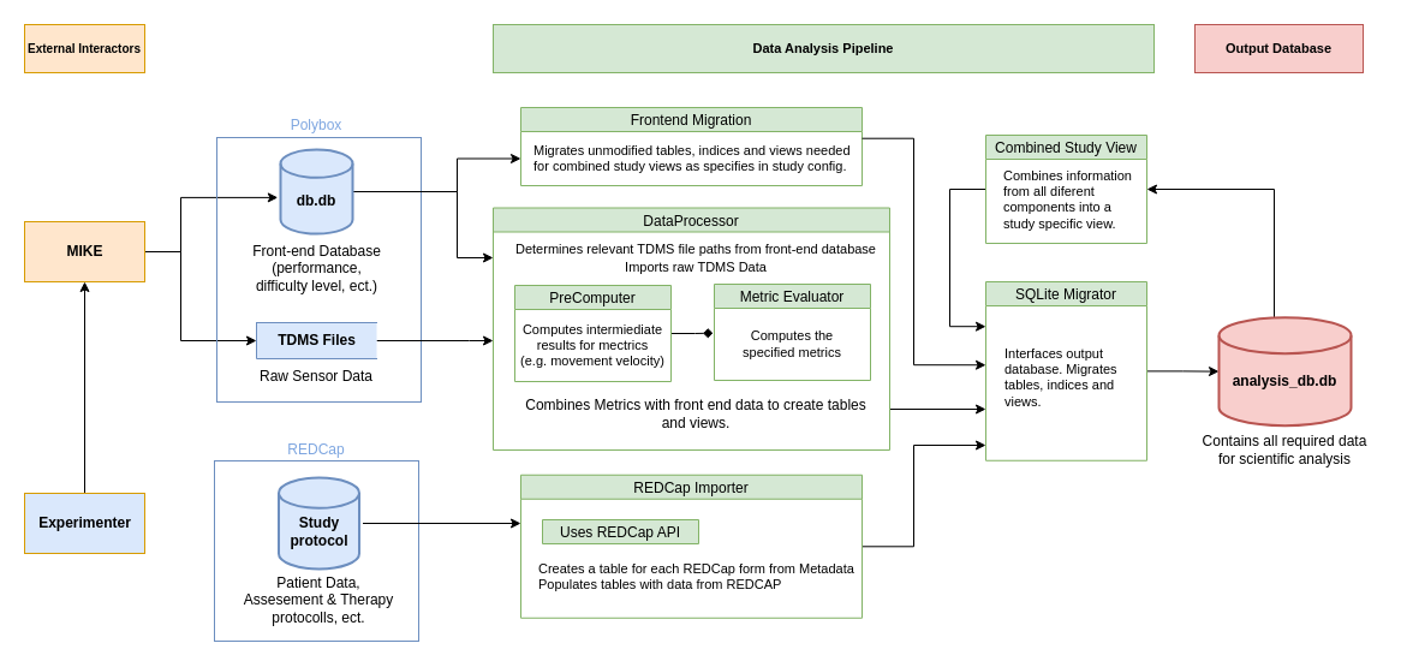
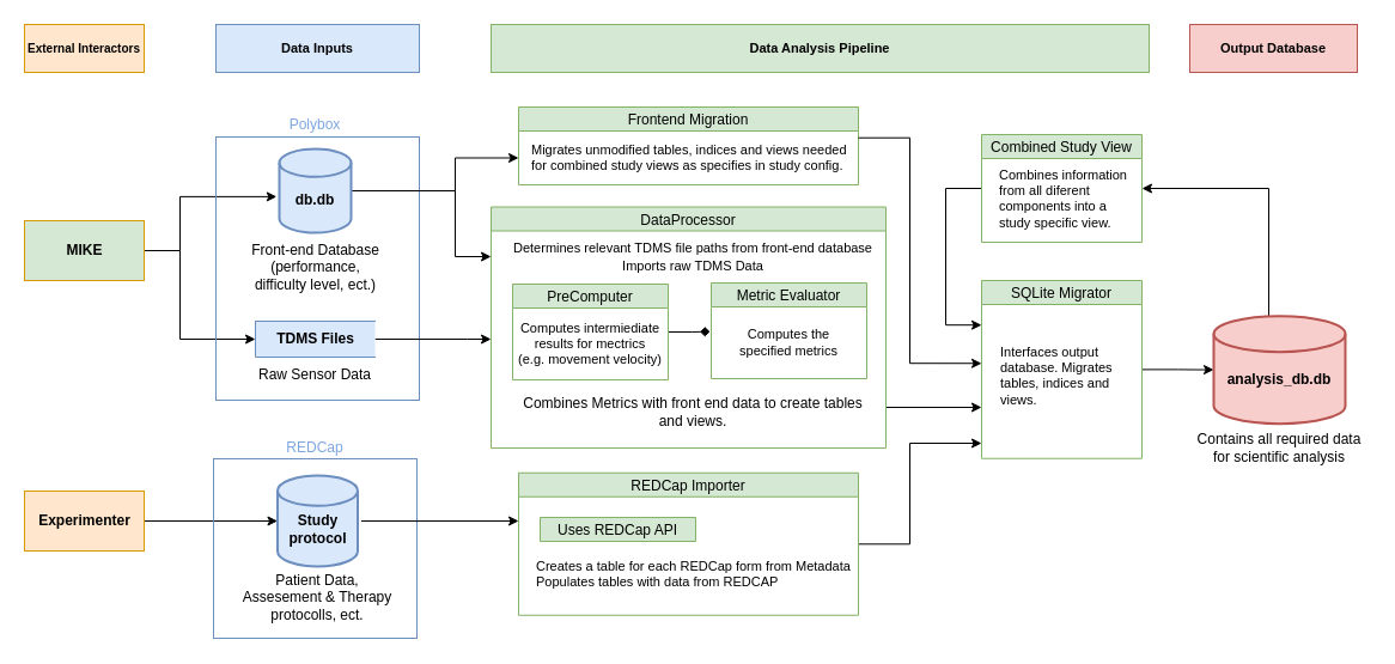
+ <mxCell id="41" value="&lt;b&gt;Data Inputs&lt;/b&gt;" style="text;html=1;strokeColor=#6c8ebf;fillColor=#dae8fc;align=center;verticalAlign=middle;whiteSpace=wrap;rounded=0;labelBackgroundColor=none;fontSize=11;" parent="1" vertex="1"><mxGeometry x="180" y="20" width="170" height="40" as="geometry" /></mxCell>
- <mxCell id="5" value="&lt;b&gt;MIKE&lt;/b&gt;" style="html=1;dashed=0;whitespace=wrap;fillColor=#ffe6cc;strokeColor=#d79b00;" parent="1" vertex="1"><mxGeometry x="20" y="184" width="100" height="50" as="geometry" /></mxCell>
+ <mxCell id="5" value="&lt;b&gt;MIKE&lt;/b&gt;" style="html=1;dashed=0;whitespace=wrap;fillColor=#d5e8d4;strokeColor=#d79b00;" parent="1" vertex="1"><mxGeometry x="20" y="184" width="100" height="50" as="geometry" /></mxCell>
- <mxCell id="13" style="edgeStyle=orthogonalEdgeStyle;rounded=0;orthogonalLoop=1;jettySize=auto;html=1;fontColor=#7EA6E0;" parent="1" source="14" target="5" edge="1"><mxGeometry relative="1" as="geometry" /></mxCell>
+ <mxCell id="13" style="edgeStyle=orthogonalEdgeStyle;rounded=0;orthogonalLoop=1;jettySize=auto;html=1;fontColor=#7EA6E0;" parent="1" source="14" target="17" edge="1"><mxGeometry relative="1" as="geometry" /></mxCell>
- <mxCell id="14" value="&lt;b&gt;Experimenter&lt;/b&gt;" style="html=1;dashed=0;whitespace=wrap;fillColor=#dae8fc;strokeColor=#d79b00;" parent="1" vertex="1"><mxGeometry x="20" y="410" width="100" height="50" as="geometry" /></mxCell>
+ <mxCell id="14" value="&lt;b&gt;Experimenter&lt;/b&gt;" style="html=1;dashed=0;whitespace=wrap;fillColor=#ffe6cc;strokeColor=#d79b00;" parent="1" vertex="1"><mxGeometry x="20" y="410" width="100" height="50" as="geometry" /></mxCell>
